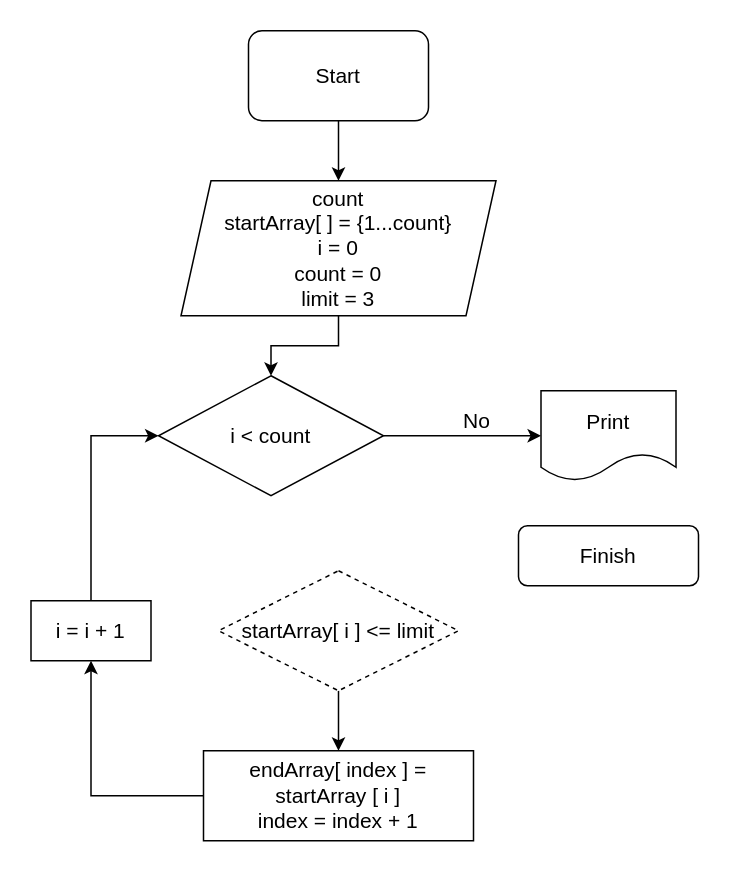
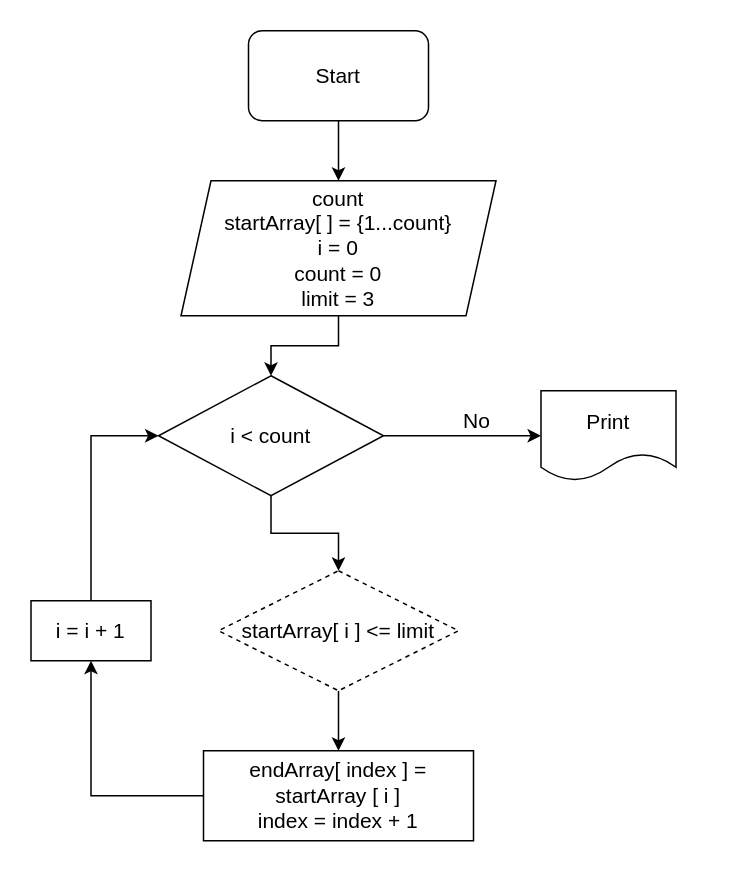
+ <mxCell id="6" style="edgeStyle=orthogonalEdgeStyle;rounded=0;orthogonalLoop=1;jettySize=auto;html=1;entryX=0.5;entryY=0;entryDx=0;entryDy=0;fontSize=14;" edge="1" parent="1" source="8" target="10"><mxGeometry relative="1" as="geometry" /></mxCell>
- <mxCell id="16" value="Finish" style="rounded=1;whiteSpace=wrap;html=1;fontSize=14;" vertex="1" parent="1"><mxGeometry x="345" y="350" width="120" height="40" as="geometry" /></mxCell>
